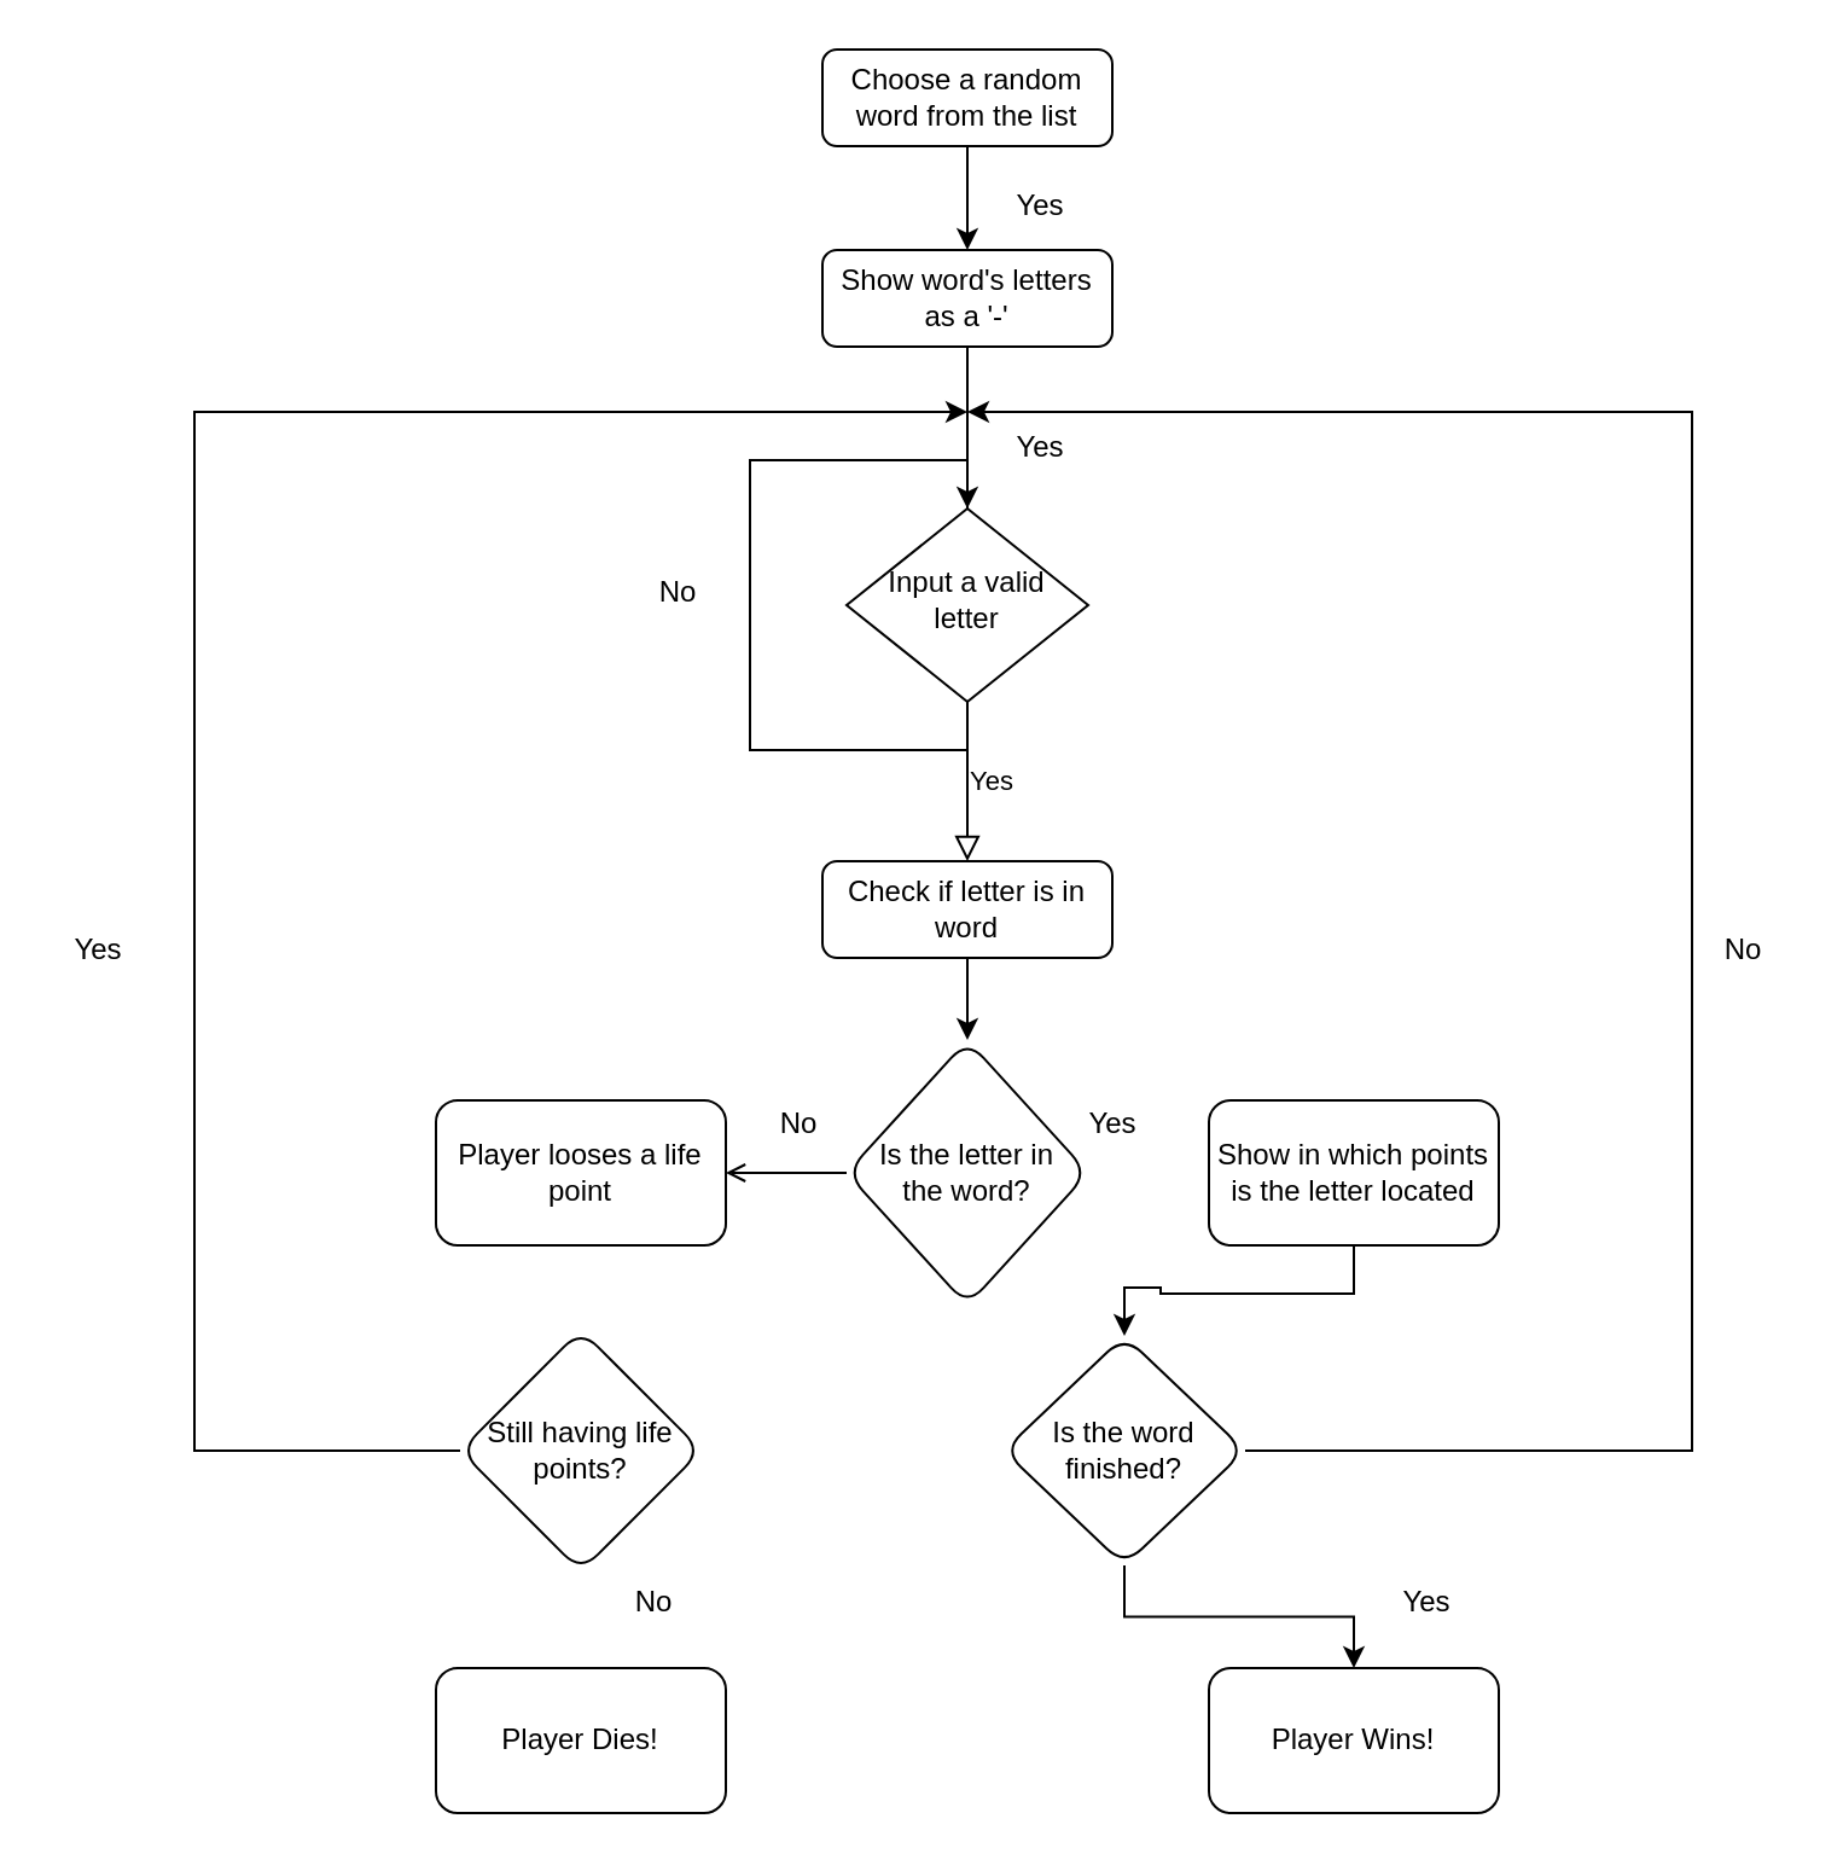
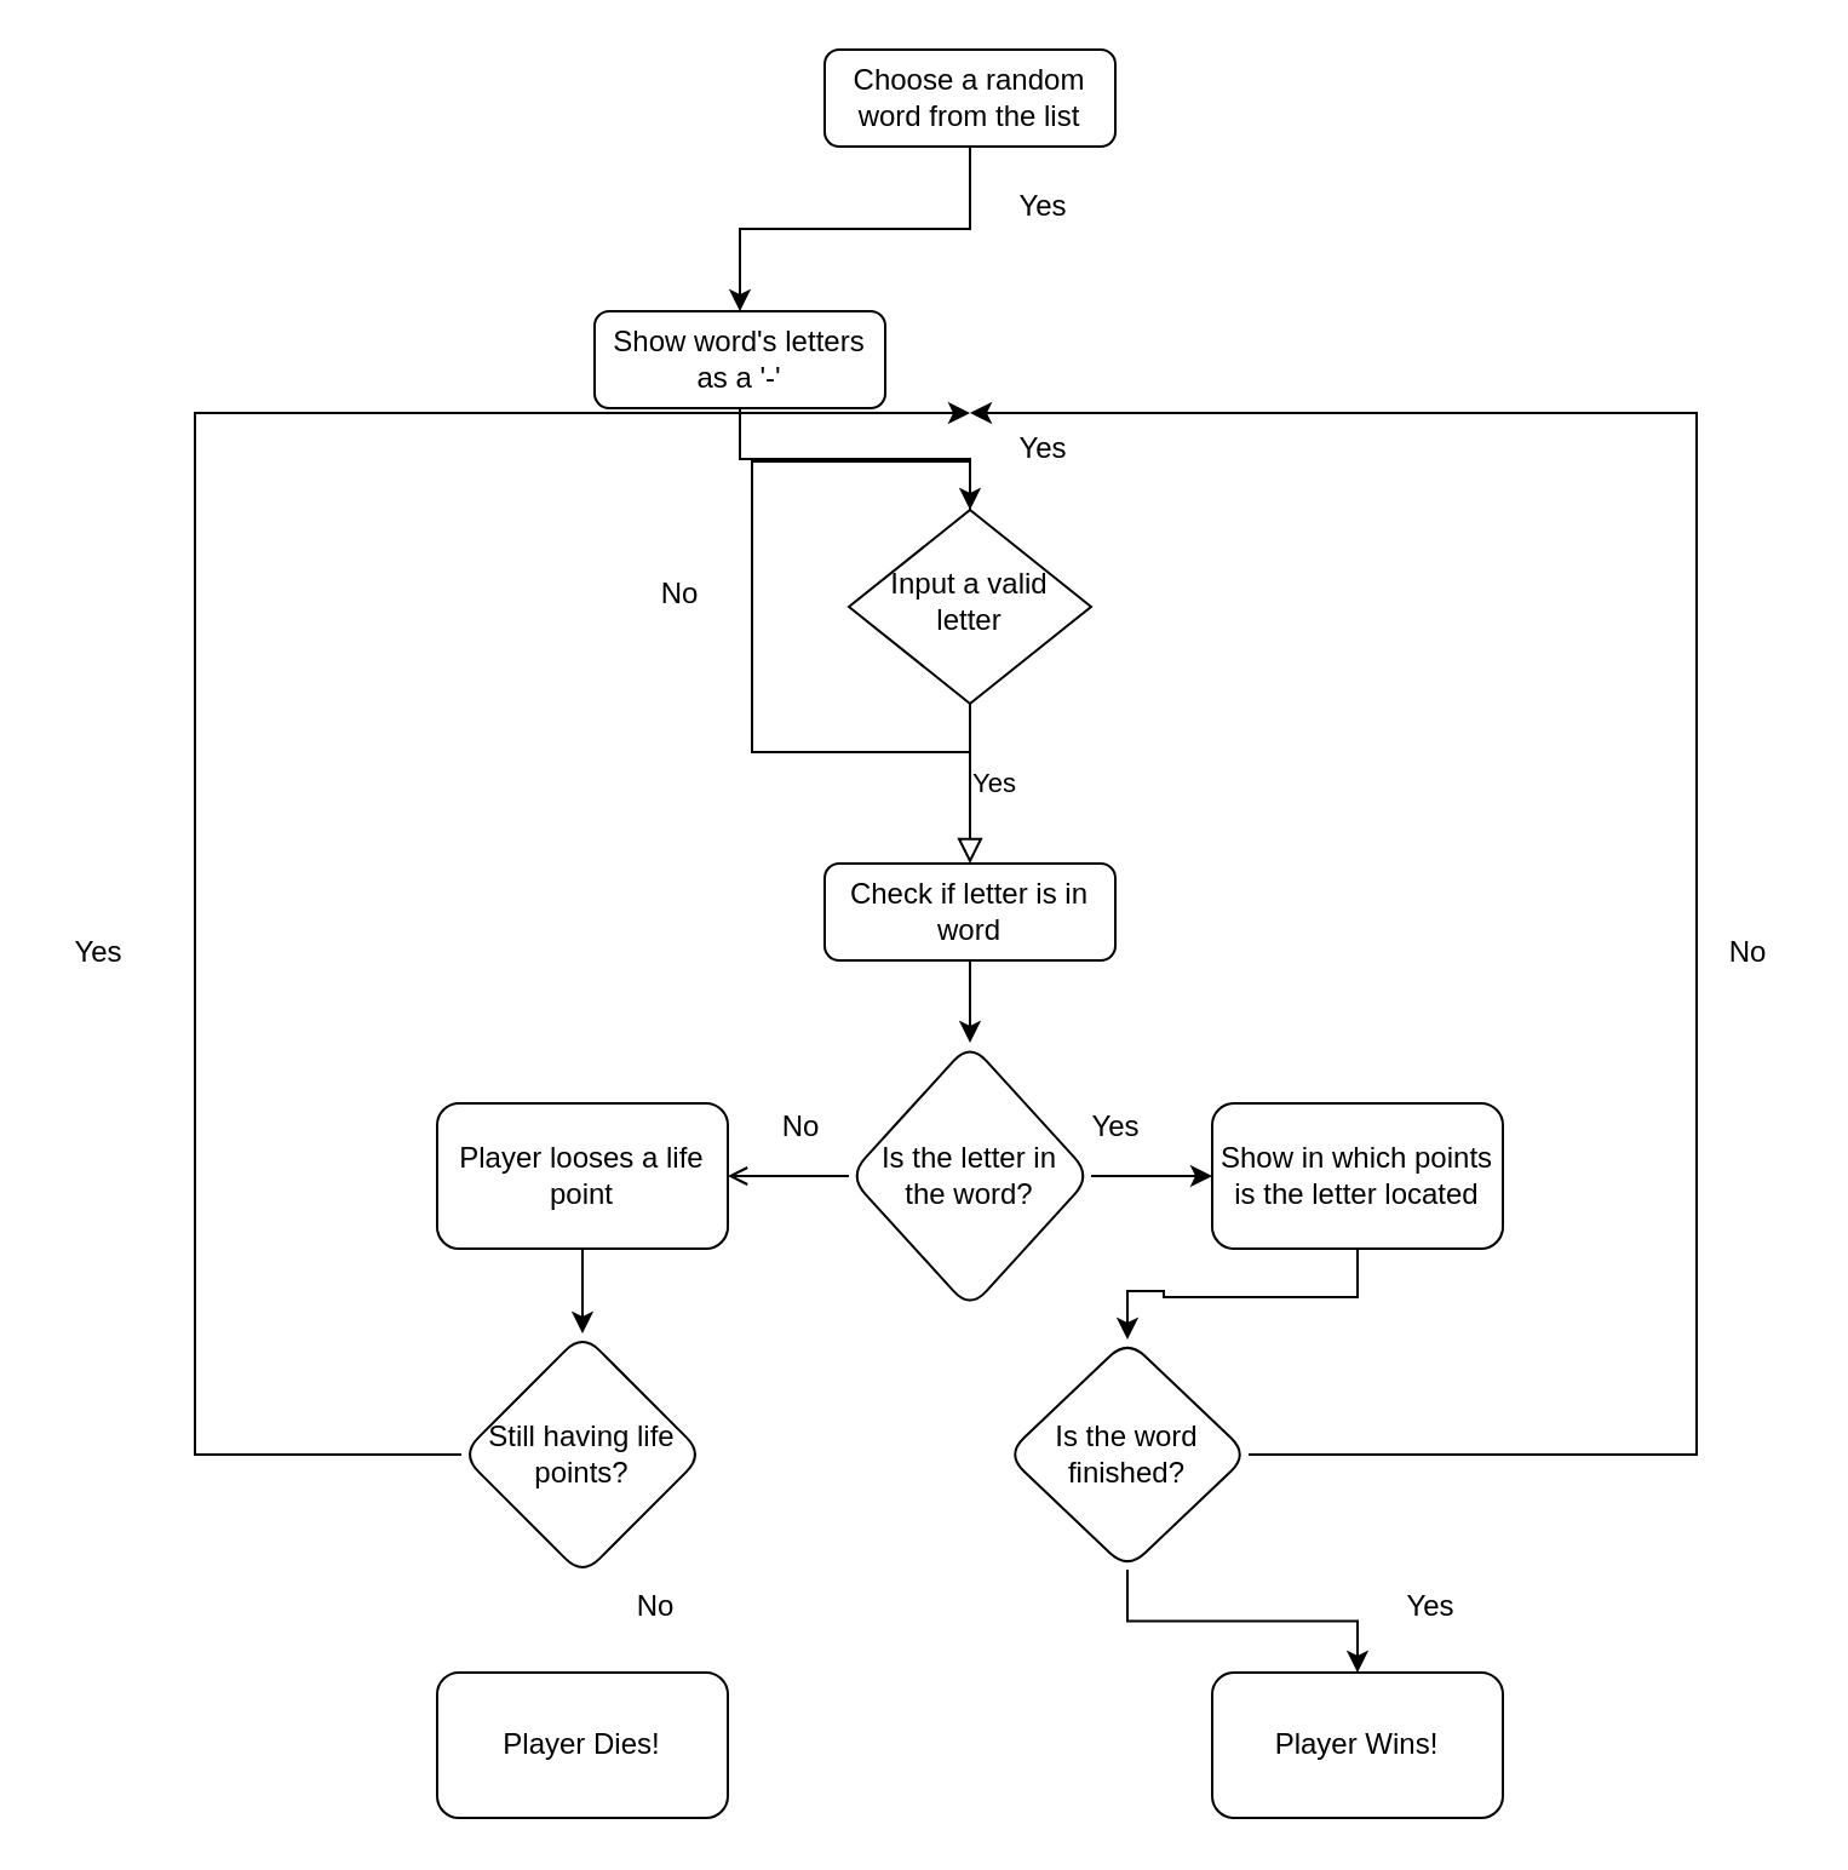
- <mxCell id="10" value="Show word's letters as a '-'" style="whiteSpace=wrap;html=1;rounded=1;glass=0;strokeWidth=1;shadow=0;" vertex="1" parent="1"><mxGeometry x="340" y="103" width="120" height="40" as="geometry" /></mxCell>
+ <mxCell id="10" value="Show word's letters as a '-'" style="whiteSpace=wrap;html=1;rounded=1;glass=0;strokeWidth=1;shadow=0;" vertex="1" parent="1"><mxGeometry x="245" y="128" width="120" height="40" as="geometry" /></mxCell>
+ <mxCell id="15" value="" style="edgeStyle=orthogonalEdgeStyle;rounded=0;orthogonalLoop=1;jettySize=auto;html=1;" edge="1" parent="1" source="16" target="20"><mxGeometry relative="1" as="geometry" /></mxCell>
+ <mxCell id="17" value="" style="edgeStyle=orthogonalEdgeStyle;rounded=0;orthogonalLoop=1;jettySize=auto;html=1;" edge="1" parent="1" source="18" target="24"><mxGeometry relative="1" as="geometry" /></mxCell>
